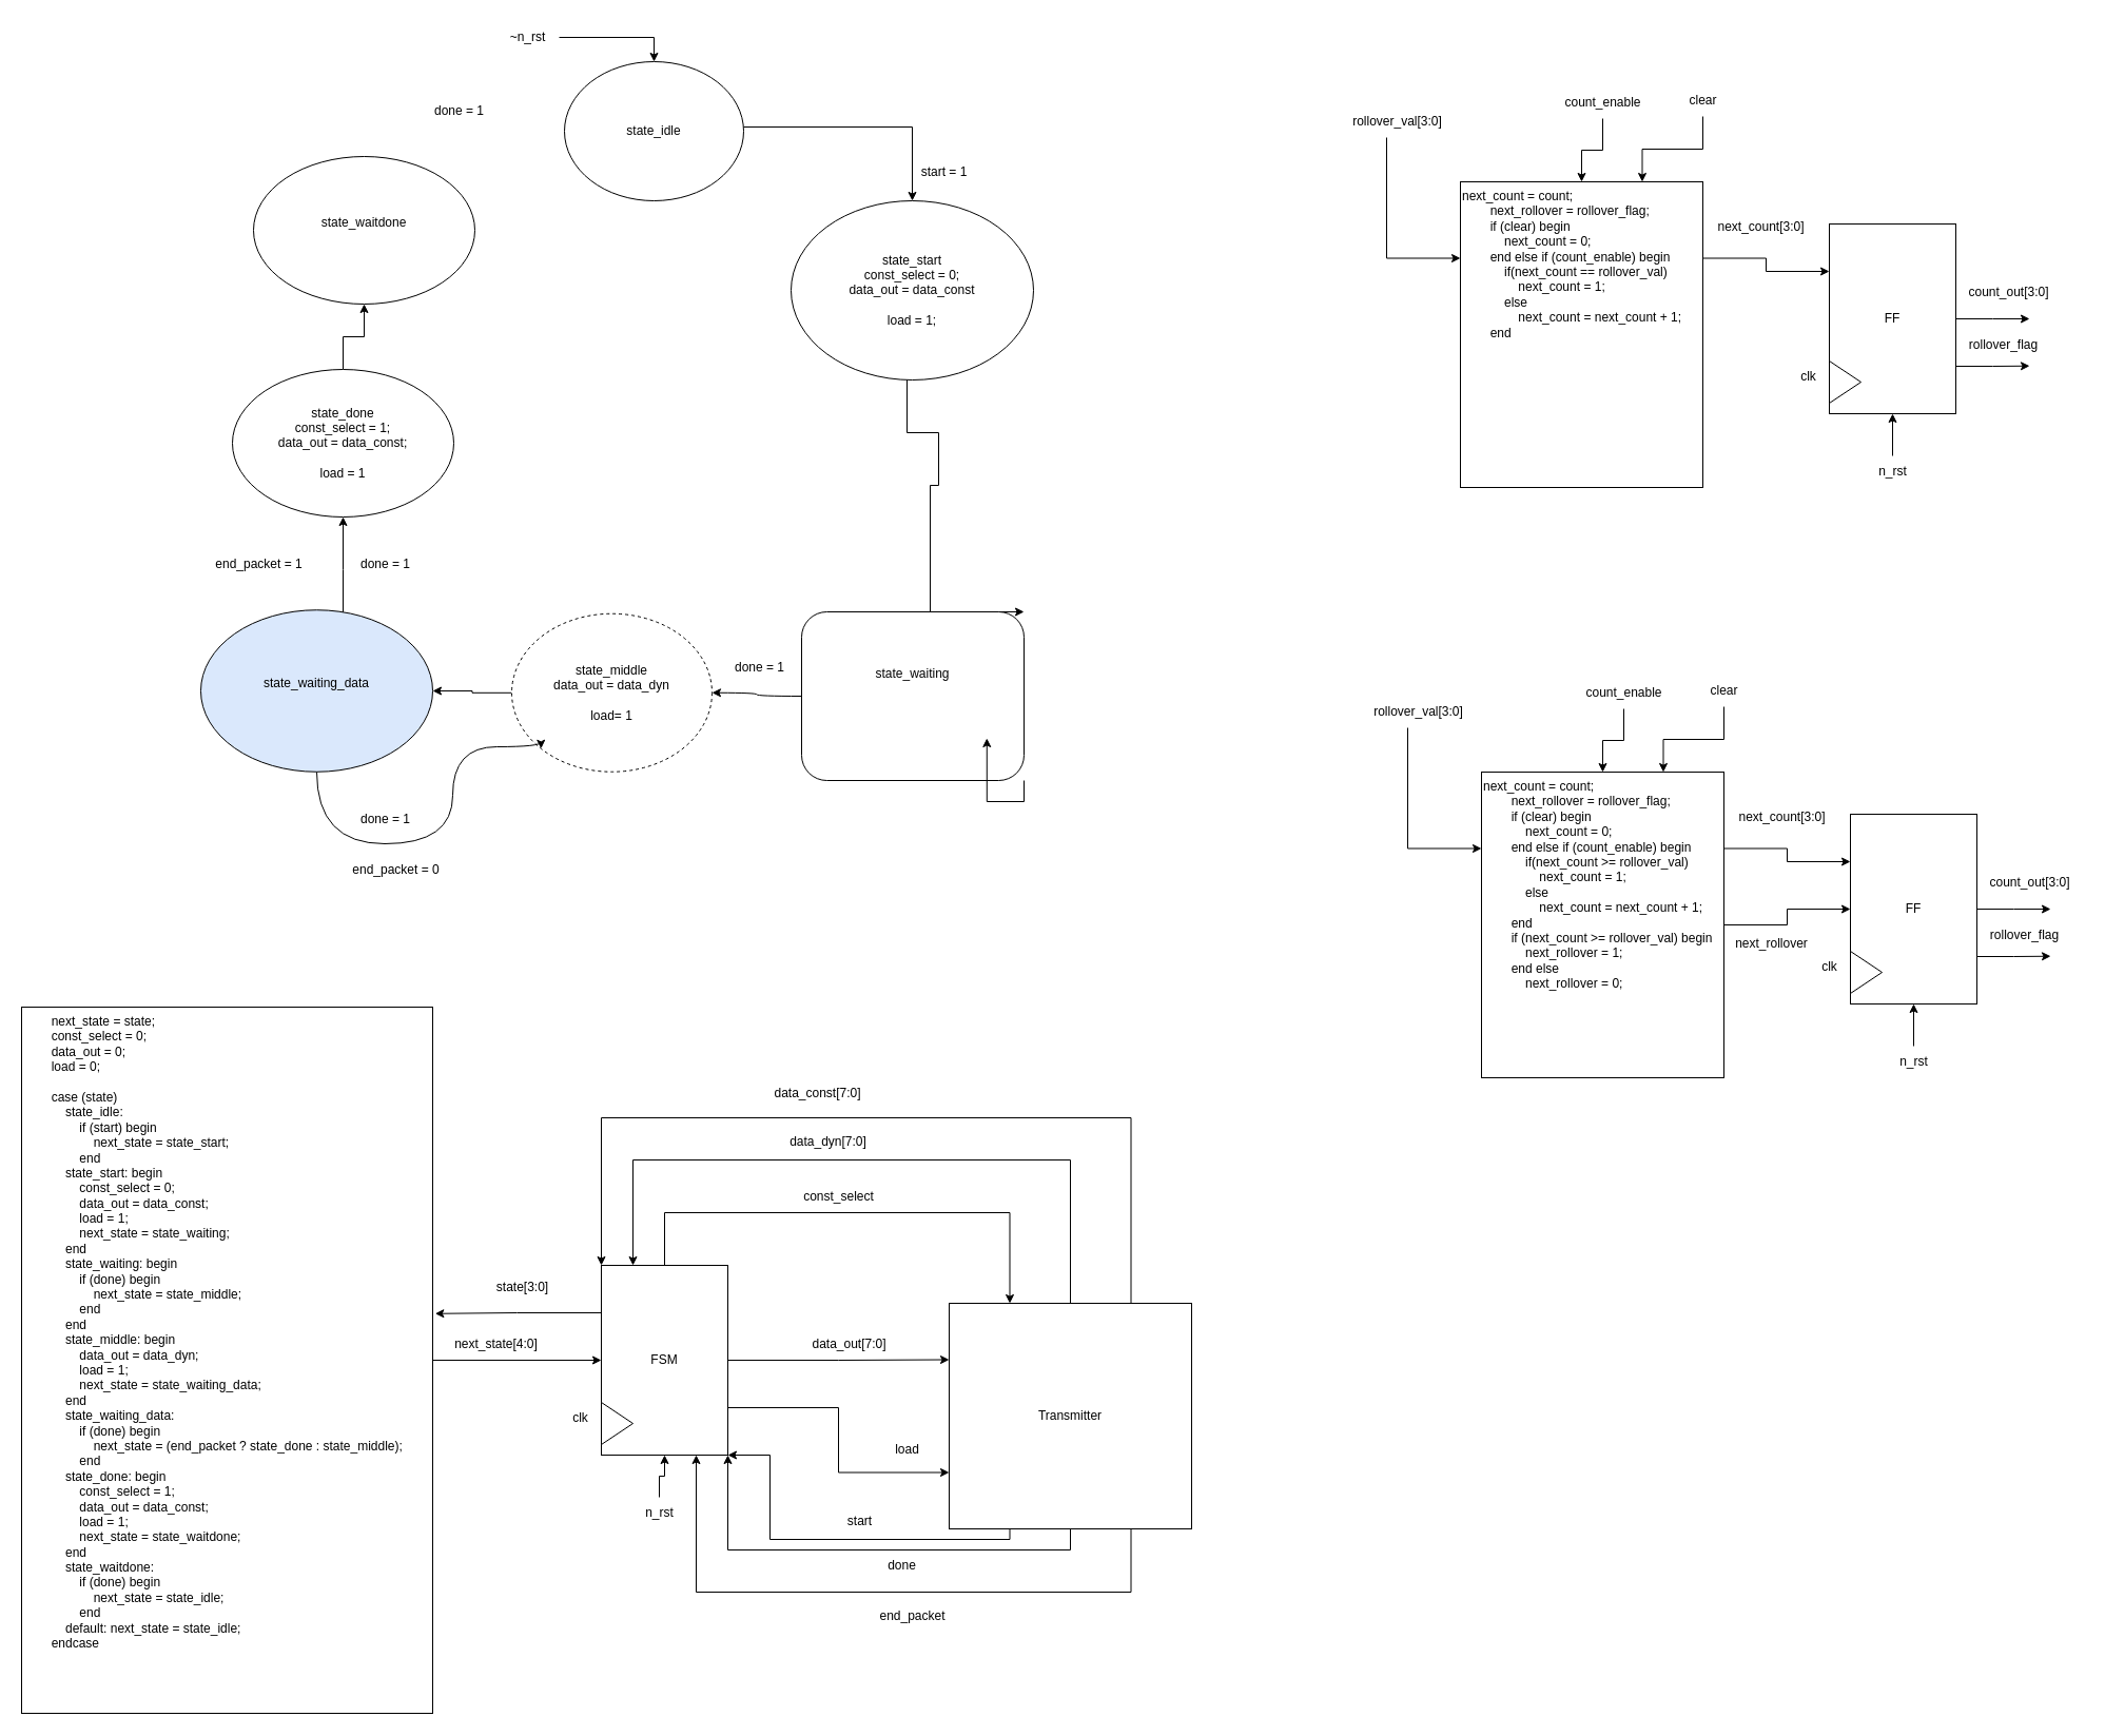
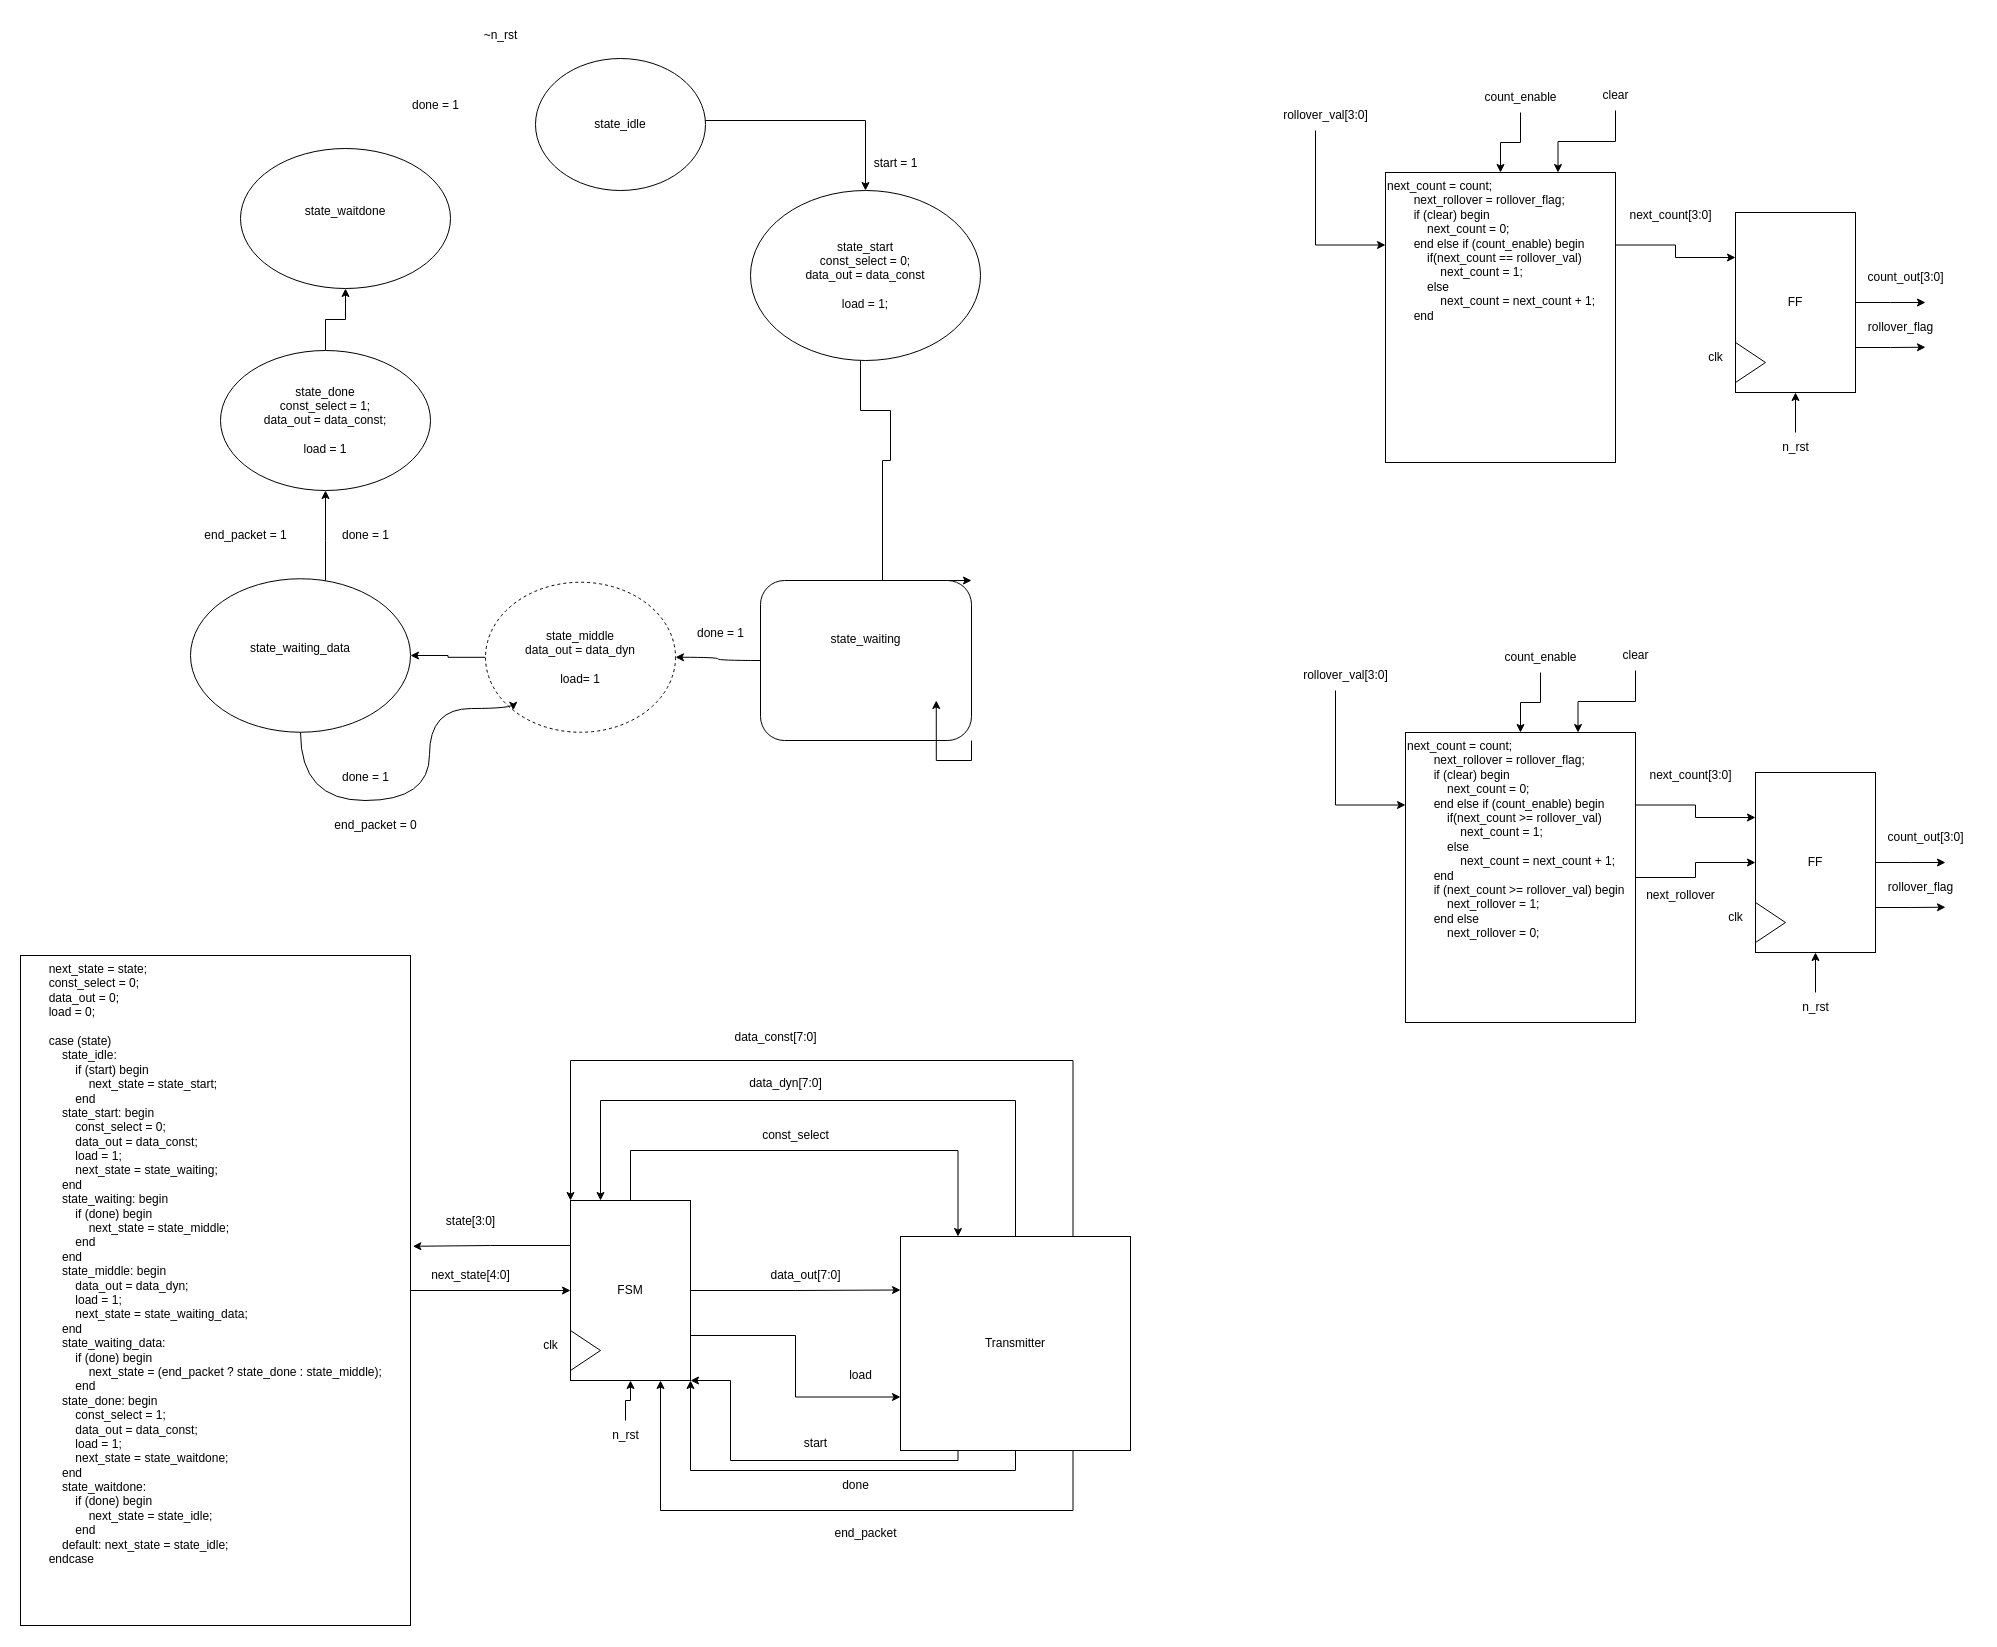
- <mxCell id="70" style="edgeStyle=orthogonalEdgeStyle;rounded=0;orthogonalLoop=1;jettySize=auto;html=1;entryX=0.5;entryY=0;entryDx=0;entryDy=0;" parent="64" source="71" target="66" edge="1"><mxGeometry relative="1" as="geometry" /></mxCell>
- <mxCell id="84" value="&lt;div&gt;state_waiting_data&lt;/div&gt;&lt;div&gt;&lt;br&gt;&lt;/div&gt;" style="ellipse;whiteSpace=wrap;html=1;fillColor=#dae8fc;" parent="64" vertex="1"><mxGeometry y="558.25" width="220" height="153.5" as="geometry" /></mxCell>
+ <mxCell id="84" value="&lt;div&gt;state_waiting_data&lt;/div&gt;&lt;div&gt;&lt;br&gt;&lt;/div&gt;" style="ellipse;whiteSpace=wrap;html=1;" parent="64" vertex="1"><mxGeometry y="558.25" width="220" height="153.5" as="geometry" /></mxCell>
- <mxCell id="93" value="state[3:0]" style="text;html=1;align=center;verticalAlign=middle;resizable=0;points=[];autosize=1;strokeColor=none;fillColor=none;" vertex="1" parent="1"><mxGeometry x="460" y="1206" width="70" height="30" as="geometry" /></mxCell>
+ <mxCell id="93" value="state[3:0]" style="text;html=1;align=center;verticalAlign=middle;resizable=0;points=[];autosize=1;strokeColor=none;fillColor=none;" vertex="1" parent="1"><mxGeometry x="435" y="1206" width="70" height="30" as="geometry" /></mxCell>
